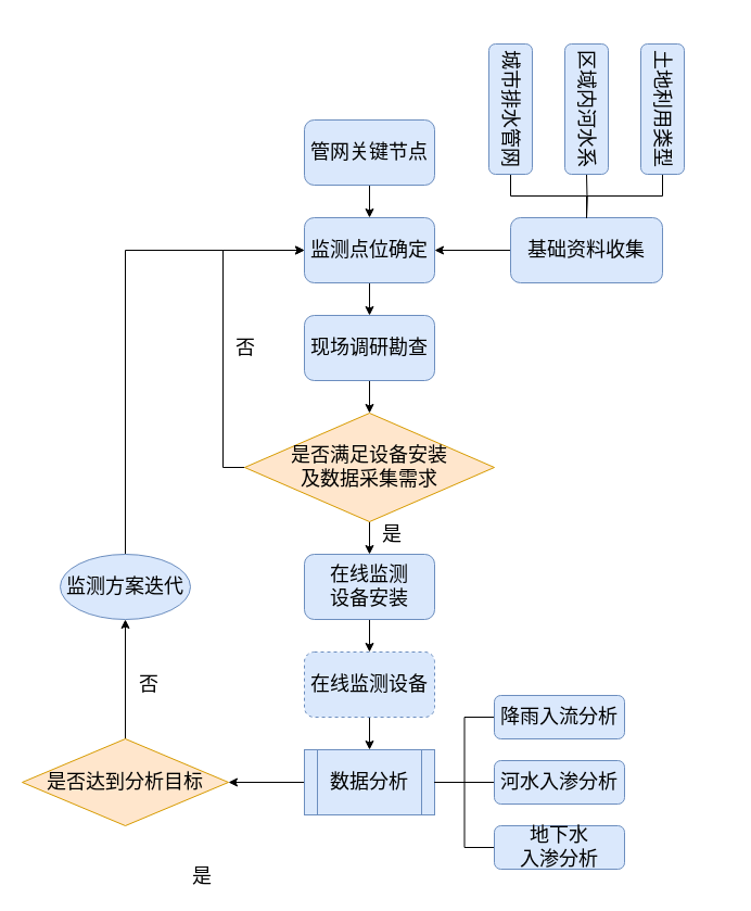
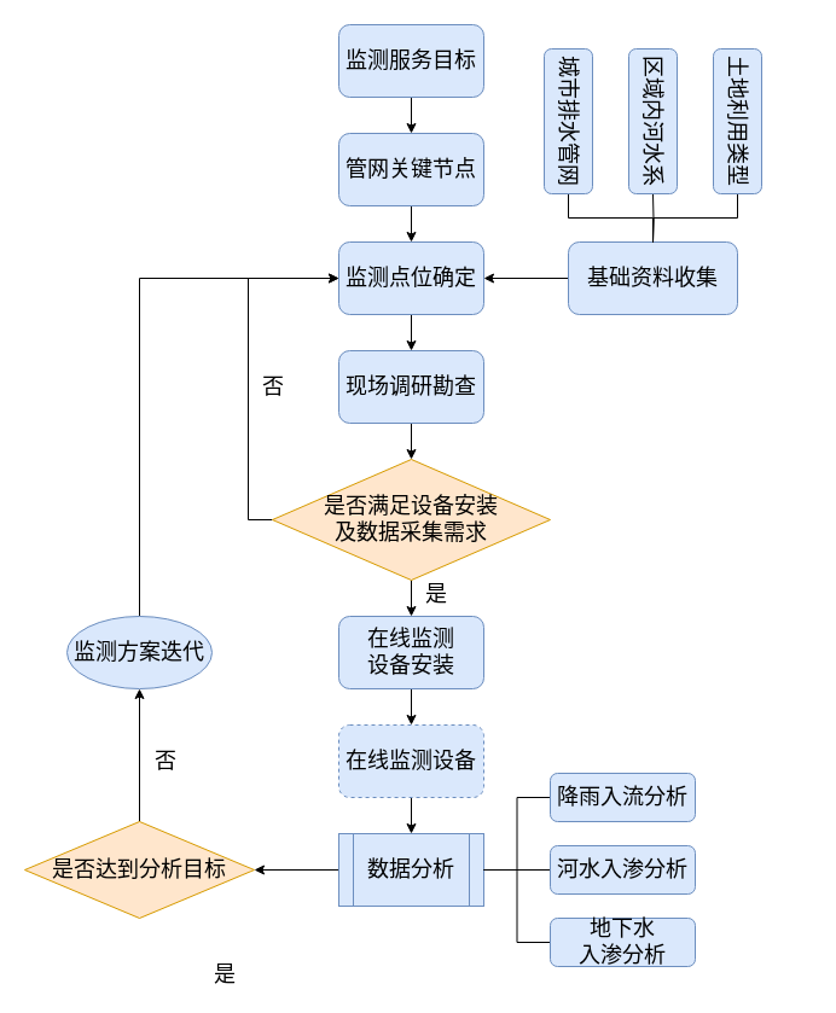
+ <mxCell id="3" value="&lt;font style=&quot;font-size: 18px&quot;&gt;监测服务目标&lt;/font&gt;" style="rounded=1;whiteSpace=wrap;html=1;fillColor=#dae8fc;strokeColor=#6c8ebf;" vertex="1" parent="1"><mxGeometry x="280" y="20" width="120" height="60" as="geometry" /></mxCell>
+ <mxCell id="2" style="edgeStyle=orthogonalEdgeStyle;rounded=0;orthogonalLoop=1;jettySize=auto;html=1;exitX=0.5;exitY=1;exitDx=0;exitDy=0;" edge="1" parent="1" source="3" target="5"><mxGeometry relative="1" as="geometry" /></mxCell>
